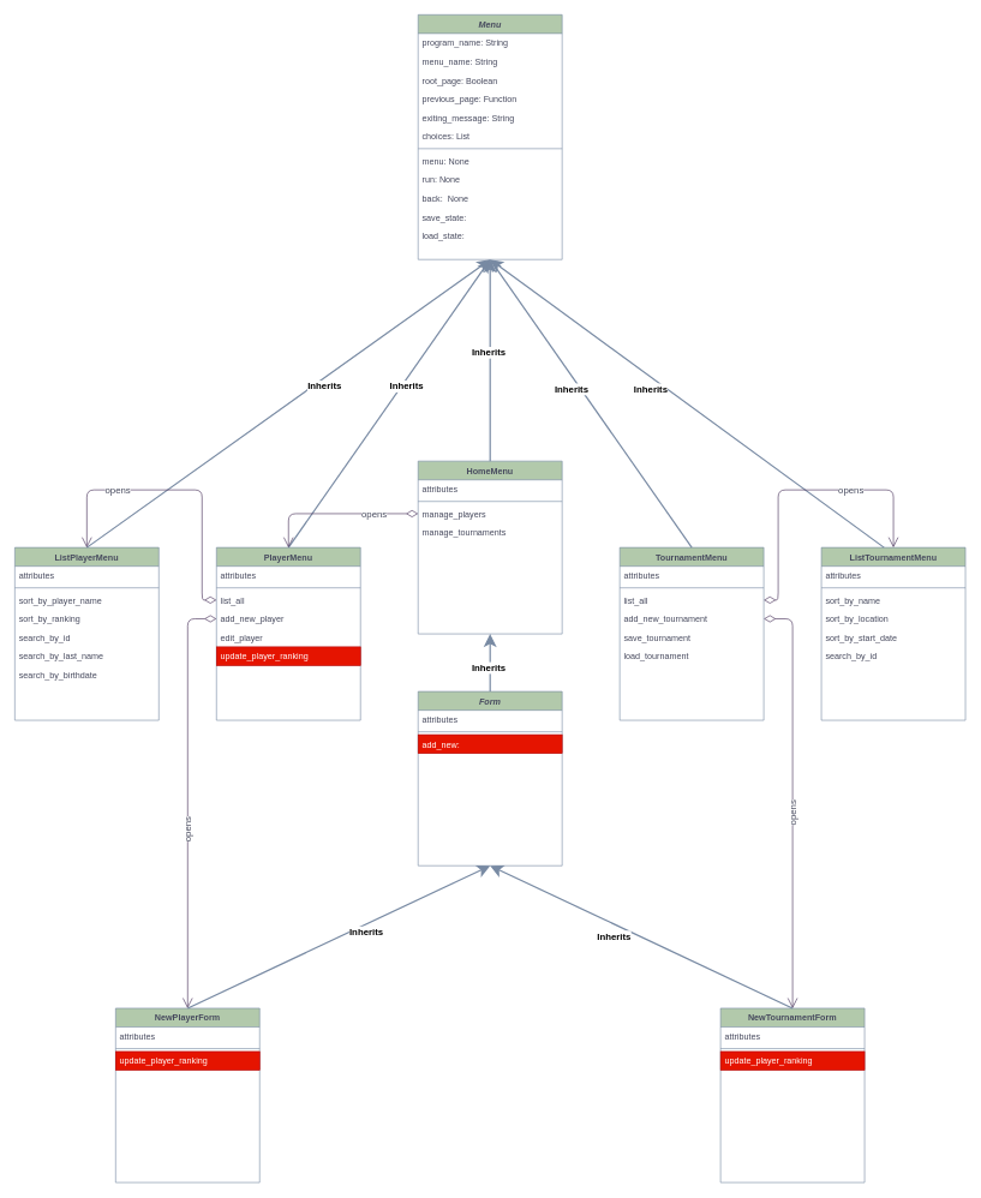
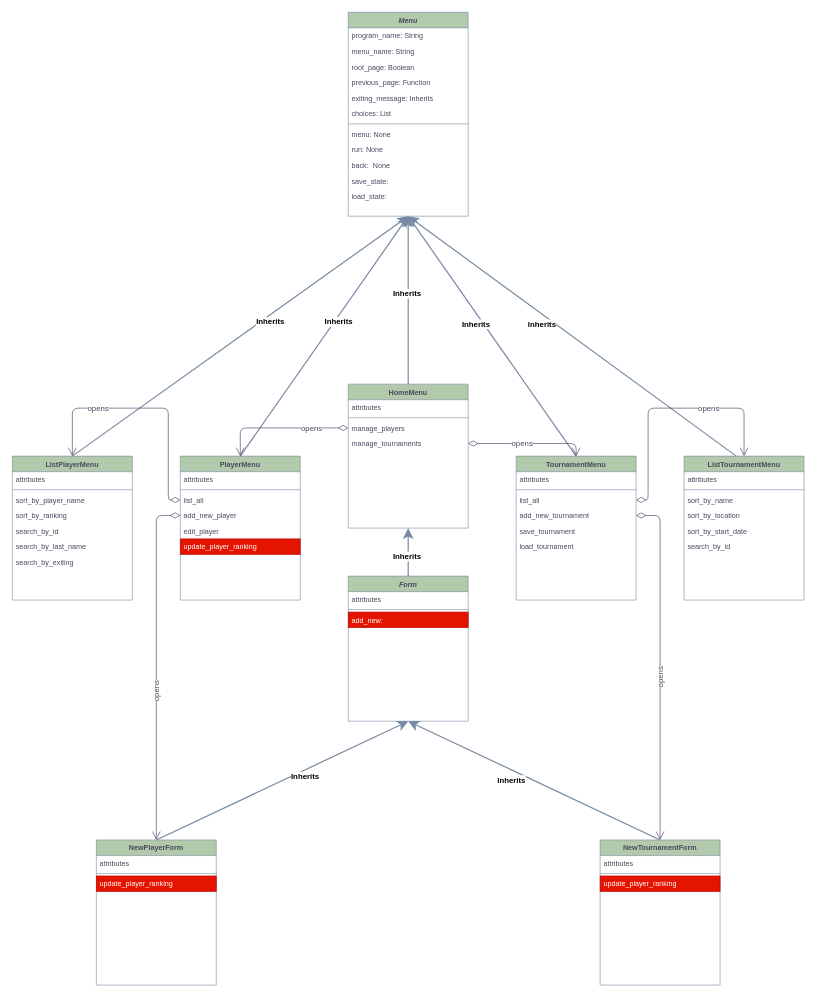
- <mxCell id="7" value="exiting_message: String" style="text;align=left;verticalAlign=top;spacingLeft=4;spacingRight=4;overflow=hidden;rotatable=0;points=[[0,0.5],[1,0.5]];portConstraint=eastwest;fontColor=#46495D;" vertex="1" parent="2"><mxGeometry y="130" width="200" height="26" as="geometry" /></mxCell>
+ <mxCell id="7" value="exiting_message: Inherits" style="text;align=left;verticalAlign=top;spacingLeft=4;spacingRight=4;overflow=hidden;rotatable=0;points=[[0,0.5],[1,0.5]];portConstraint=eastwest;fontColor=#46495D;" vertex="1" parent="2"><mxGeometry y="130" width="200" height="26" as="geometry" /></mxCell>
+ <mxCell id="57" value="opens" style="endArrow=open;html=1;endSize=12;startArrow=diamondThin;startSize=14;startFill=0;edgeStyle=orthogonalEdgeStyle;shadow=0;fontSize=13;verticalAlign=middle;labelPosition=center;verticalLabelPosition=middle;align=center;horizontal=1;strokeColor=#432D57;fontColor=#46495D;fillColor=#76608a;exitX=1;exitY=0.5;exitDx=0;exitDy=0;entryX=0.5;entryY=0;entryDx=0;entryDy=0;" parent="1" source="33" target="22" edge="1"><mxGeometry x="-0.104" relative="1" as="geometry"><mxPoint x="770" y="970" as="sourcePoint" /><mxPoint x="590" y="1017" as="targetPoint" /><Array as="points"><mxPoint x="960" y="739" /></Array><mxPoint as="offset" /></mxGeometry></mxCell>
- <mxCell id="51" value="search_by_birthdate" style="text;align=left;verticalAlign=top;spacingLeft=4;spacingRight=4;overflow=hidden;rotatable=0;points=[[0,0.5],[1,0.5]];portConstraint=eastwest;fontColor=#46495D;" parent="44" vertex="1"><mxGeometry y="164" width="200" height="26" as="geometry" /></mxCell>
+ <mxCell id="51" value="search_by_exiting" style="text;align=left;verticalAlign=top;spacingLeft=4;spacingRight=4;overflow=hidden;rotatable=0;points=[[0,0.5],[1,0.5]];portConstraint=eastwest;fontColor=#46495D;" parent="44" vertex="1"><mxGeometry y="164" width="200" height="26" as="geometry" /></mxCell>
